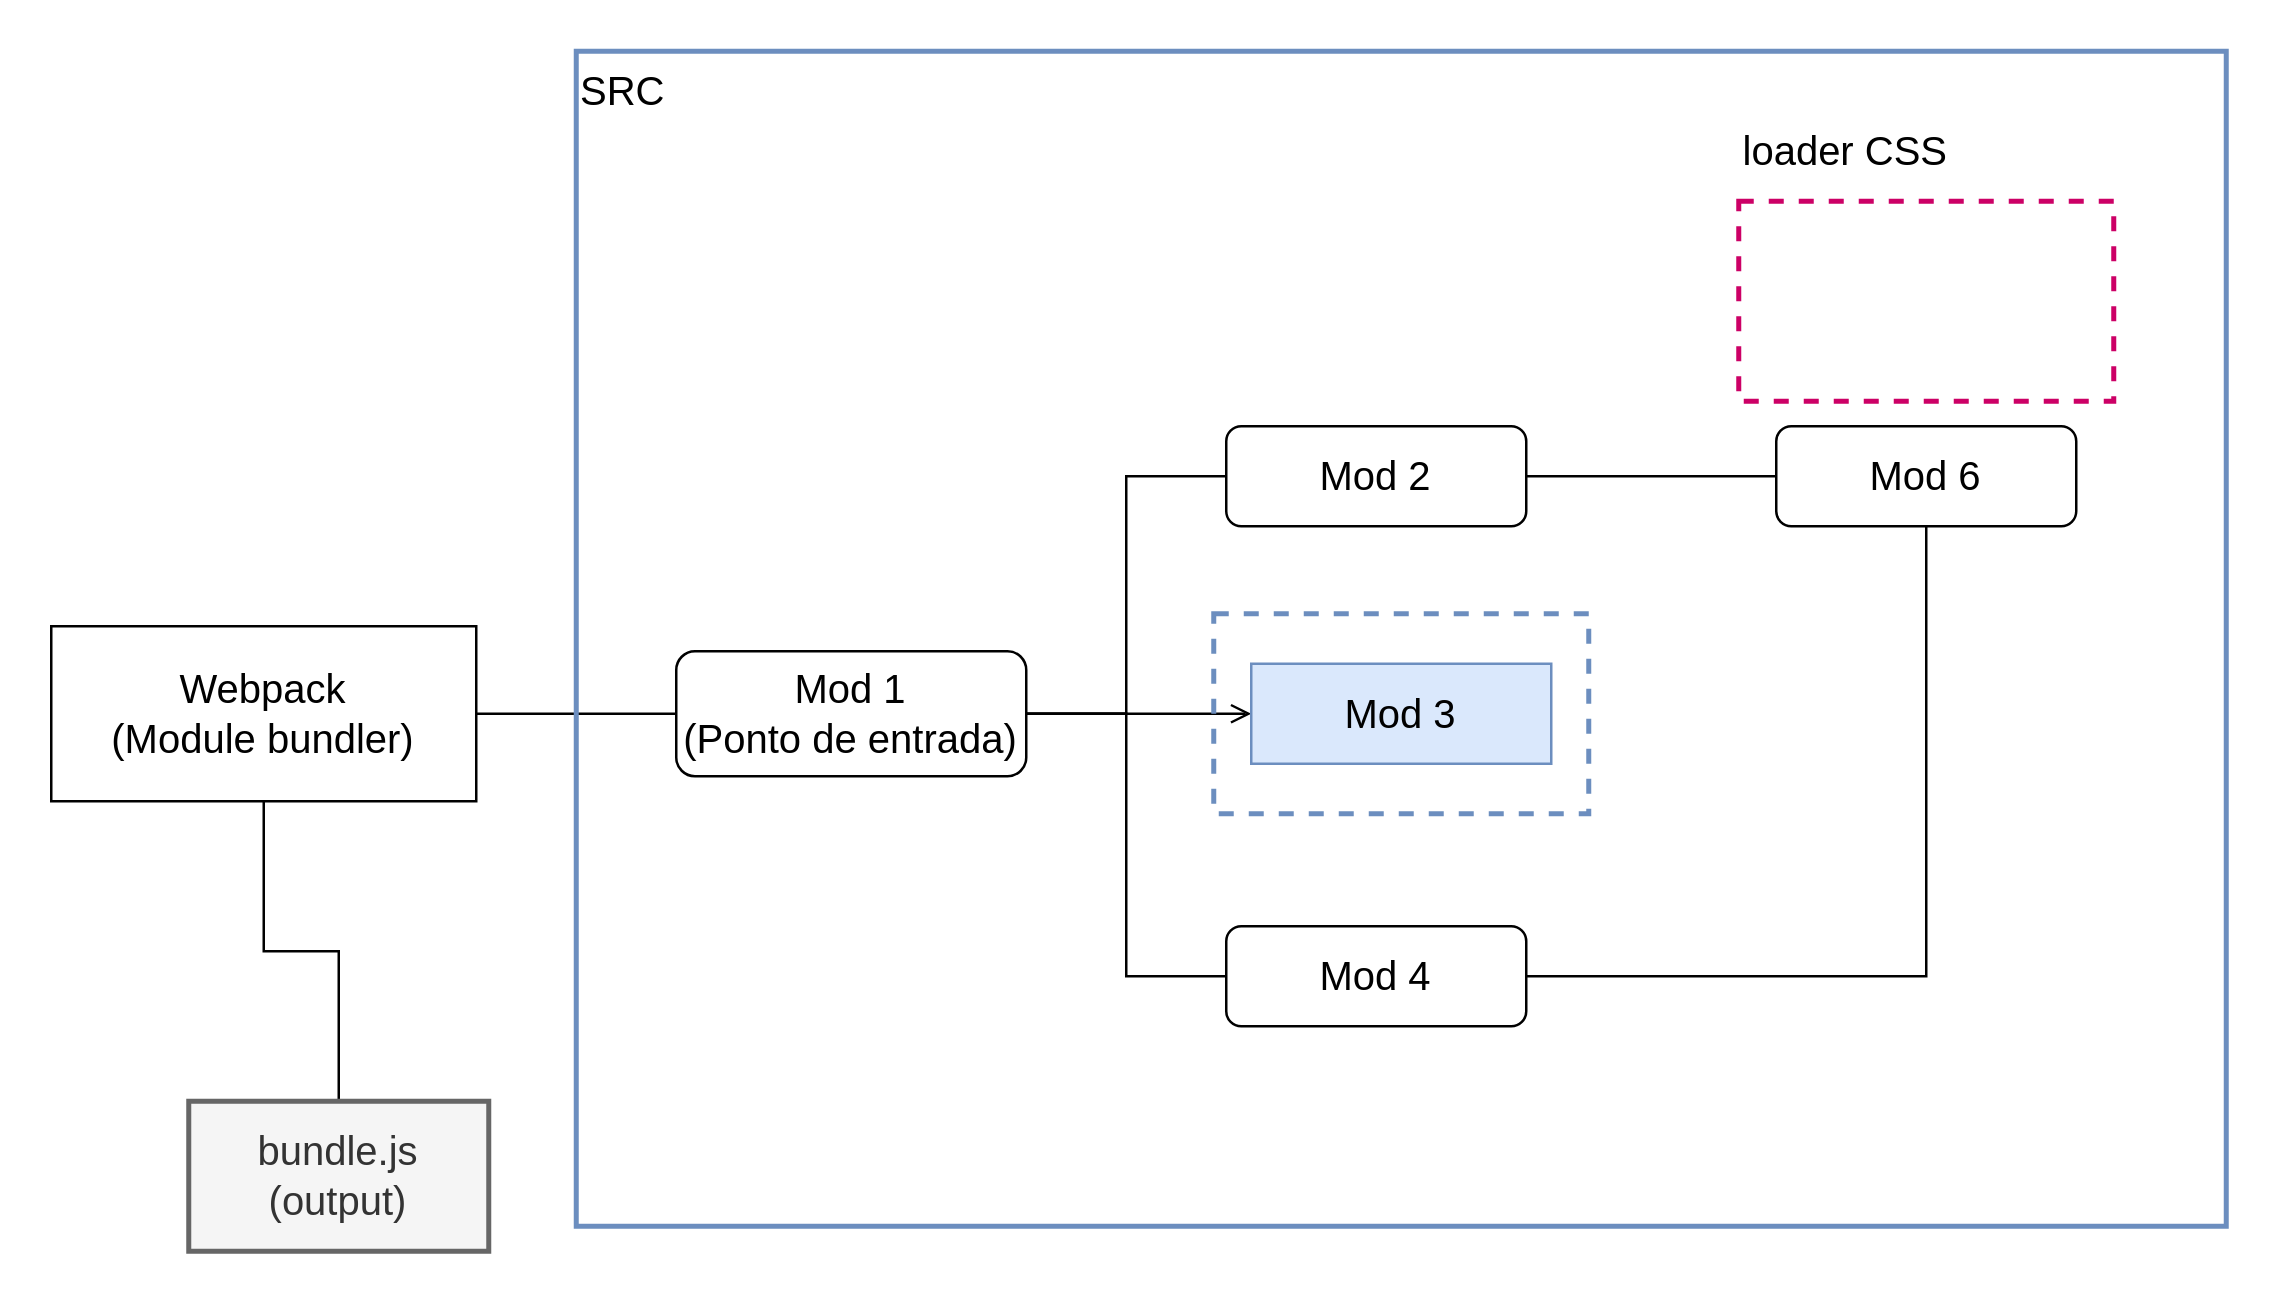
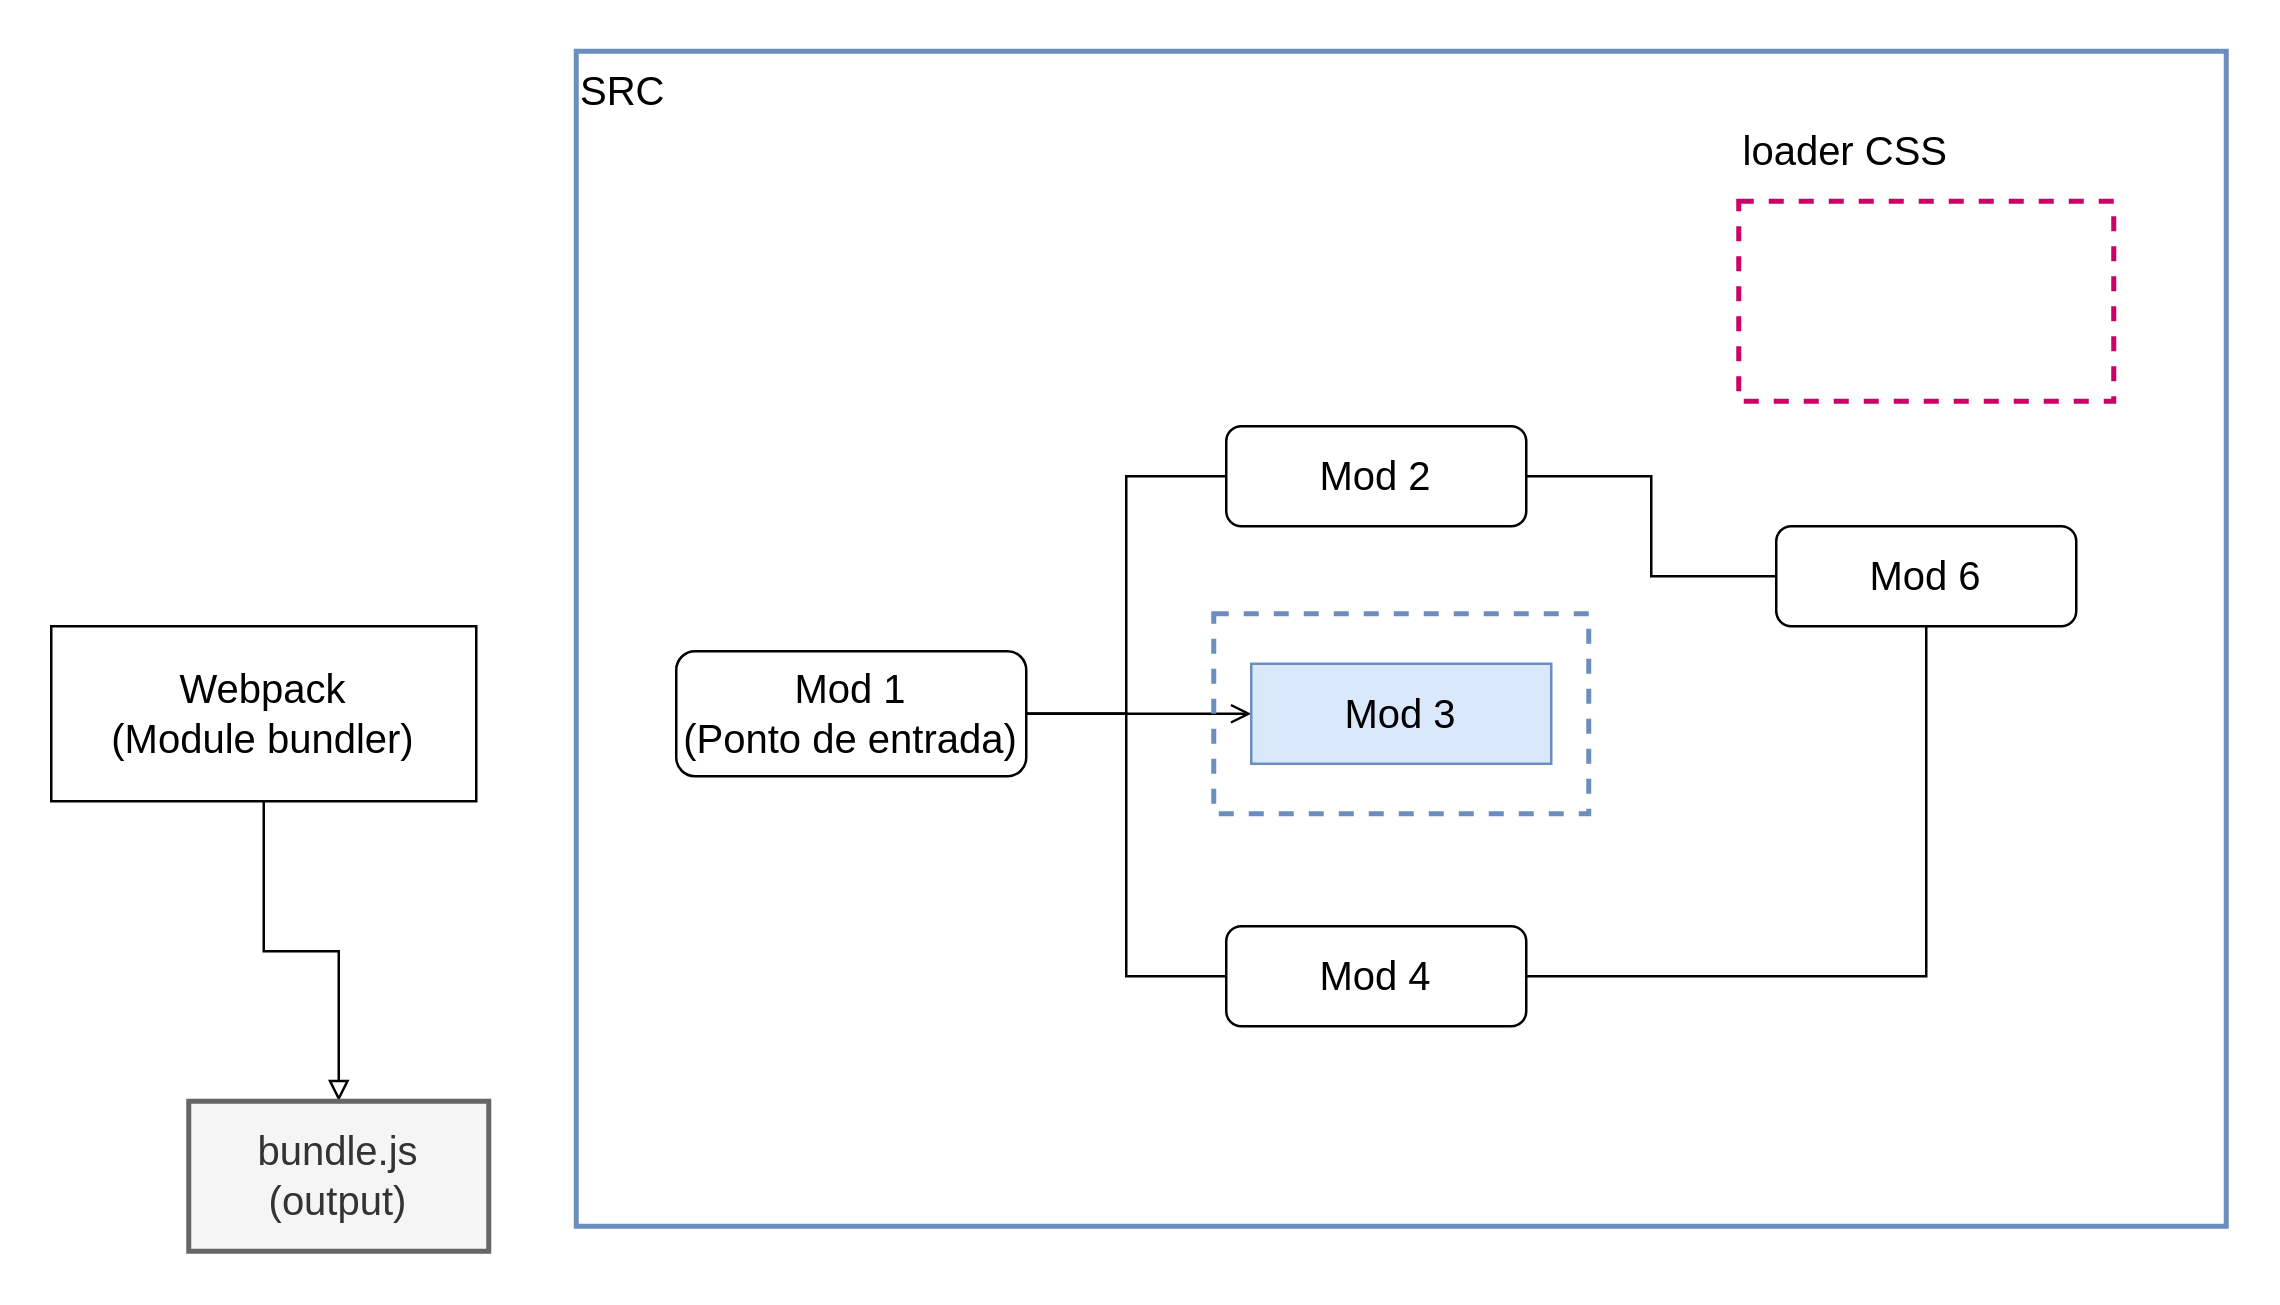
- <mxCell id="14" value="Mod 6" style="rounded=1;whiteSpace=wrap;html=1;fontSize=16;" vertex="1" parent="1"><mxGeometry x="710" y="170" width="120" height="40" as="geometry" /></mxCell>
+ <mxCell id="14" value="Mod 6" style="rounded=1;whiteSpace=wrap;html=1;fontSize=16;" vertex="1" parent="1"><mxGeometry x="710" y="210" width="120" height="40" as="geometry" /></mxCell>
- <mxCell id="2" style="edgeStyle=orthogonalEdgeStyle;rounded=0;orthogonalLoop=1;jettySize=auto;html=1;entryX=0;entryY=0.5;entryDx=0;entryDy=0;fontSize=16;endArrow=none;endFill=0;" edge="1" parent="1" source="4" target="8"><mxGeometry relative="1" as="geometry" /></mxCell>
- <mxCell id="3" style="edgeStyle=orthogonalEdgeStyle;rounded=0;orthogonalLoop=1;jettySize=auto;html=1;endArrow=none;endFill=0;fontSize=16;" edge="1" parent="1" source="4" target="18"><mxGeometry relative="1" as="geometry" /></mxCell>
+ <mxCell id="3" style="edgeStyle=orthogonalEdgeStyle;rounded=0;orthogonalLoop=1;jettySize=auto;html=1;endArrow=block;endFill=0;fontSize=16;" edge="1" parent="1" source="4" target="18"><mxGeometry relative="1" as="geometry" /></mxCell>
